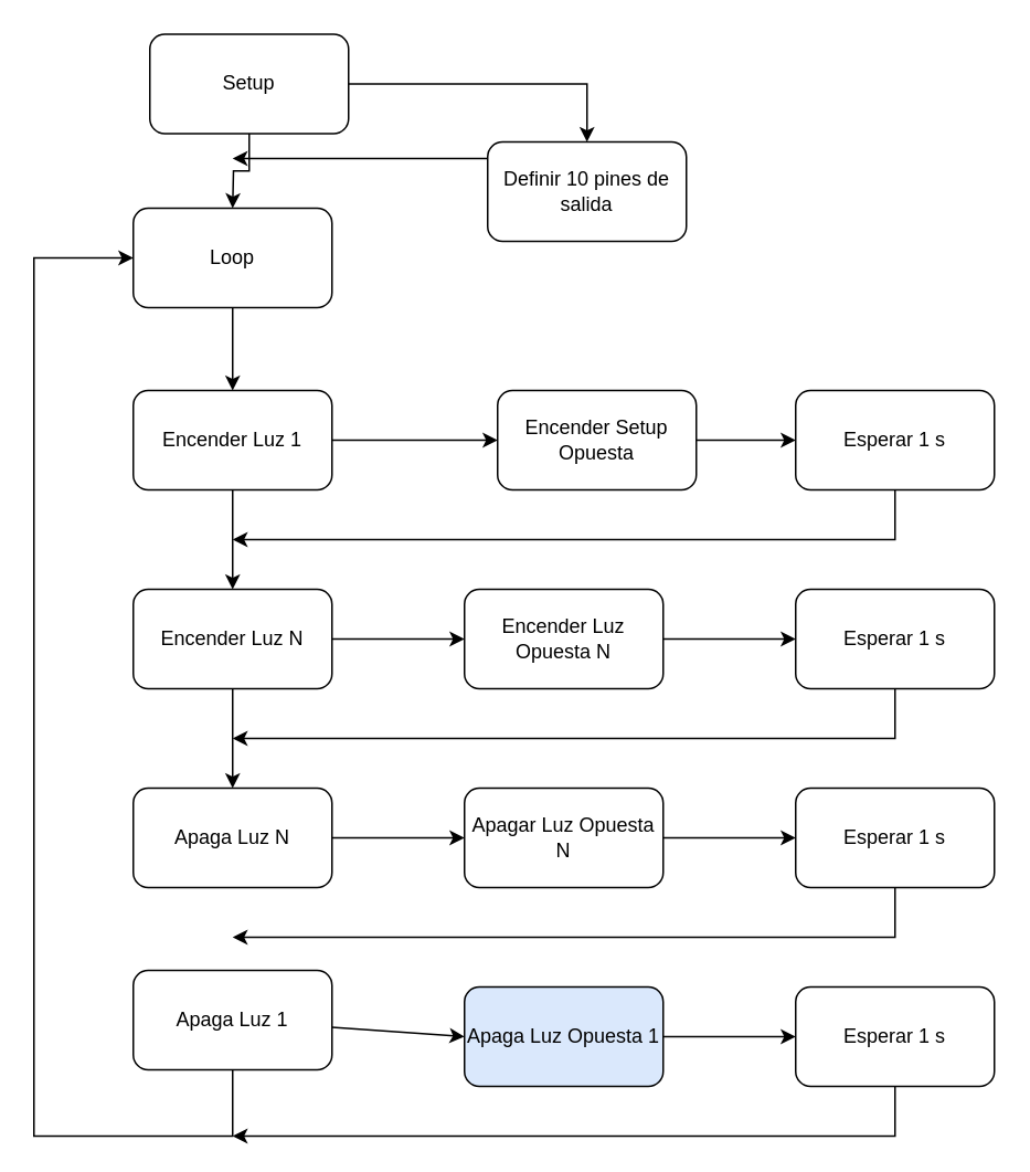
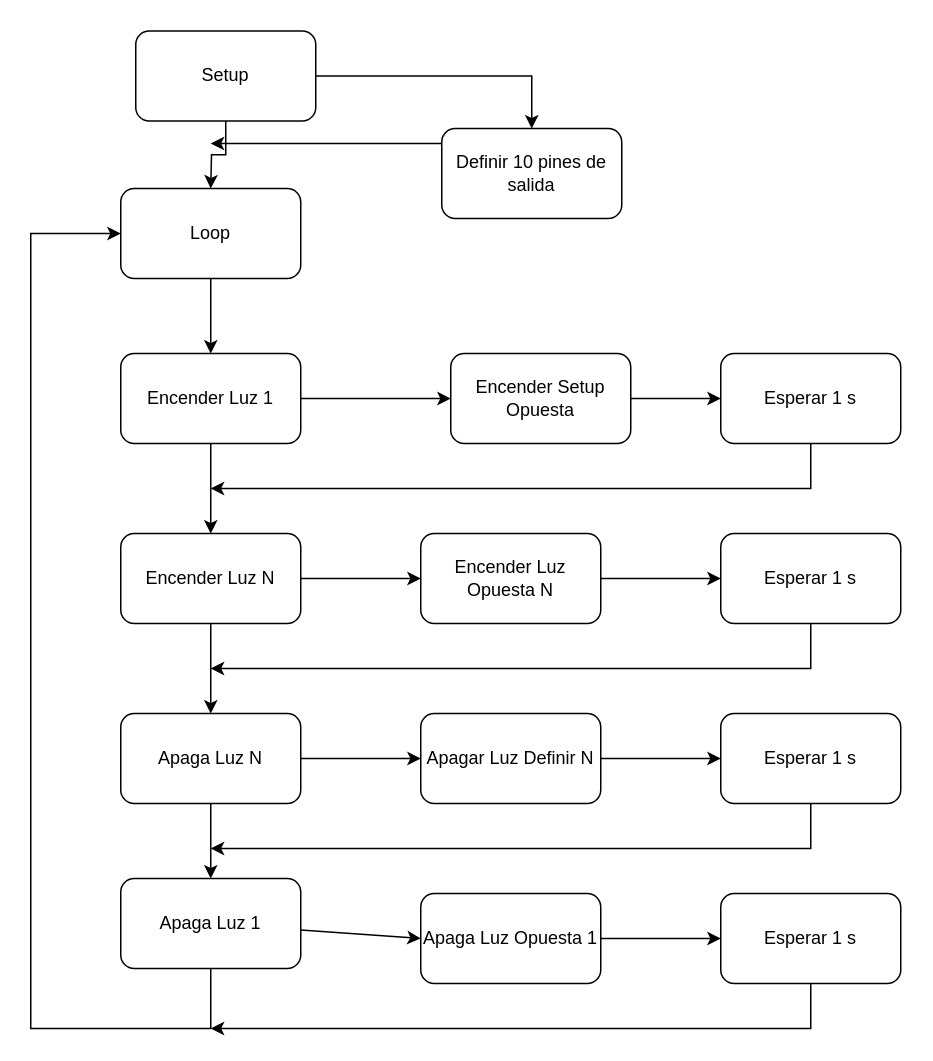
- <mxCell id="30" value="Apagar Luz Opuesta N" style="rounded=1;whiteSpace=wrap;html=1;" vertex="1" parent="1"><mxGeometry x="280" y="475" width="120" height="60" as="geometry" /></mxCell>
+ <mxCell id="30" value="Apagar Luz Definir N" style="rounded=1;whiteSpace=wrap;html=1;" vertex="1" parent="1"><mxGeometry x="280" y="475" width="120" height="60" as="geometry" /></mxCell>
+ <mxCell id="15" style="edgeStyle=orthogonalEdgeStyle;rounded=0;orthogonalLoop=1;jettySize=auto;html=1;entryX=0.5;entryY=0;entryDx=0;entryDy=0;" edge="1" parent="1" source="17" target="20"><mxGeometry relative="1" as="geometry" /></mxCell>
- <mxCell id="34" value="Apaga Luz Opuesta 1" style="rounded=1;whiteSpace=wrap;html=1;fillColor=#dae8fc;" vertex="1" parent="1"><mxGeometry x="280" y="595" width="120" height="60" as="geometry" /></mxCell>
+ <mxCell id="34" value="Apaga Luz Opuesta 1" style="rounded=1;whiteSpace=wrap;html=1;" vertex="1" parent="1"><mxGeometry x="280" y="595" width="120" height="60" as="geometry" /></mxCell>
